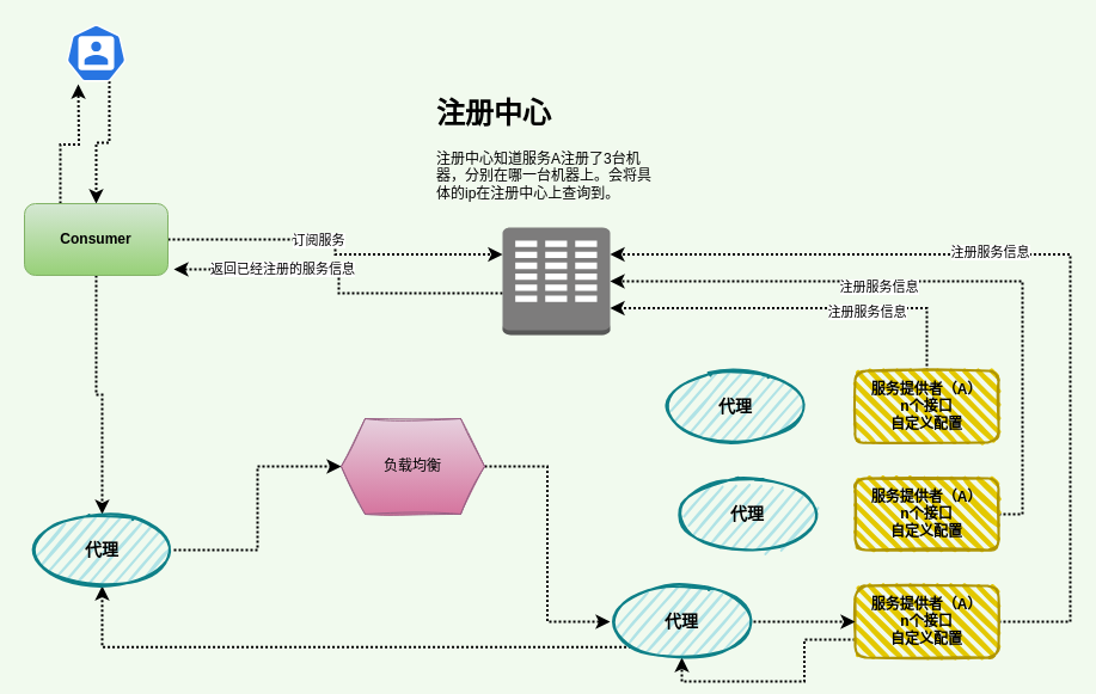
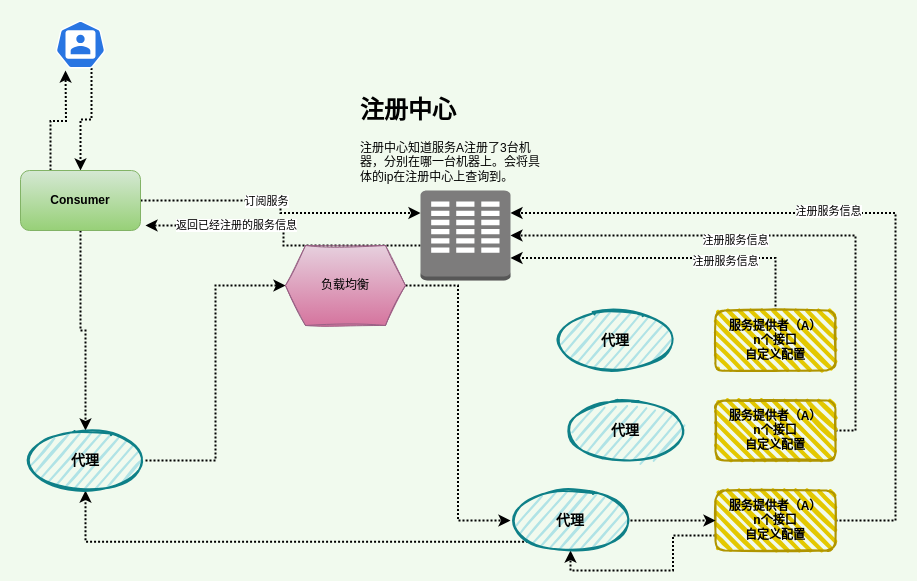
- <mxCell id="20" value="&lt;h1&gt;&lt;font color=&quot;#000000&quot;&gt;注册中心&lt;/font&gt;&lt;/h1&gt;&lt;p&gt;&lt;font color=&quot;#000000&quot;&gt;注册中心知道服务A注册了3台机器，分别在哪一台机器上。会将具体的ip在注册中心上查询到。&lt;/font&gt;&lt;/p&gt;" style="text;html=1;strokeColor=none;fillColor=none;spacing=5;spacingTop=-20;whiteSpace=wrap;overflow=hidden;rounded=0;" vertex="1" parent="1"><mxGeometry x="360" y="75" width="190" height="100" as="geometry" /></mxCell>
+ <mxCell id="20" value="&lt;h1&gt;&lt;font color=&quot;#000000&quot;&gt;注册中心&lt;/font&gt;&lt;/h1&gt;&lt;p&gt;&lt;font color=&quot;#000000&quot;&gt;注册中心知道服务A注册了3台机器，分别在哪一台机器上。会将具体的ip在注册中心上查询到。&lt;/font&gt;&lt;/p&gt;" style="text;html=1;strokeColor=none;fillColor=none;spacing=5;spacingTop=-20;whiteSpace=wrap;overflow=hidden;rounded=0;" vertex="1" parent="1"><mxGeometry x="355" y="90" width="190" height="100" as="geometry" /></mxCell>
- <mxCell id="31" value="负载均衡" style="shape=hexagon;perimeter=hexagonPerimeter2;whiteSpace=wrap;html=1;fixedSize=1;strokeColor=#996185;sketch=1;gradientColor=#d5739d;fillColor=#e6d0de;" vertex="1" parent="1"><mxGeometry x="285" y="350" width="120" height="80" as="geometry" /></mxCell>
+ <mxCell id="31" value="负载均衡" style="shape=hexagon;perimeter=hexagonPerimeter2;whiteSpace=wrap;html=1;fixedSize=1;strokeColor=#996185;sketch=1;gradientColor=#d5739d;fillColor=#e6d0de;" vertex="1" parent="1"><mxGeometry x="285" y="245" width="120" height="80" as="geometry" /></mxCell>
